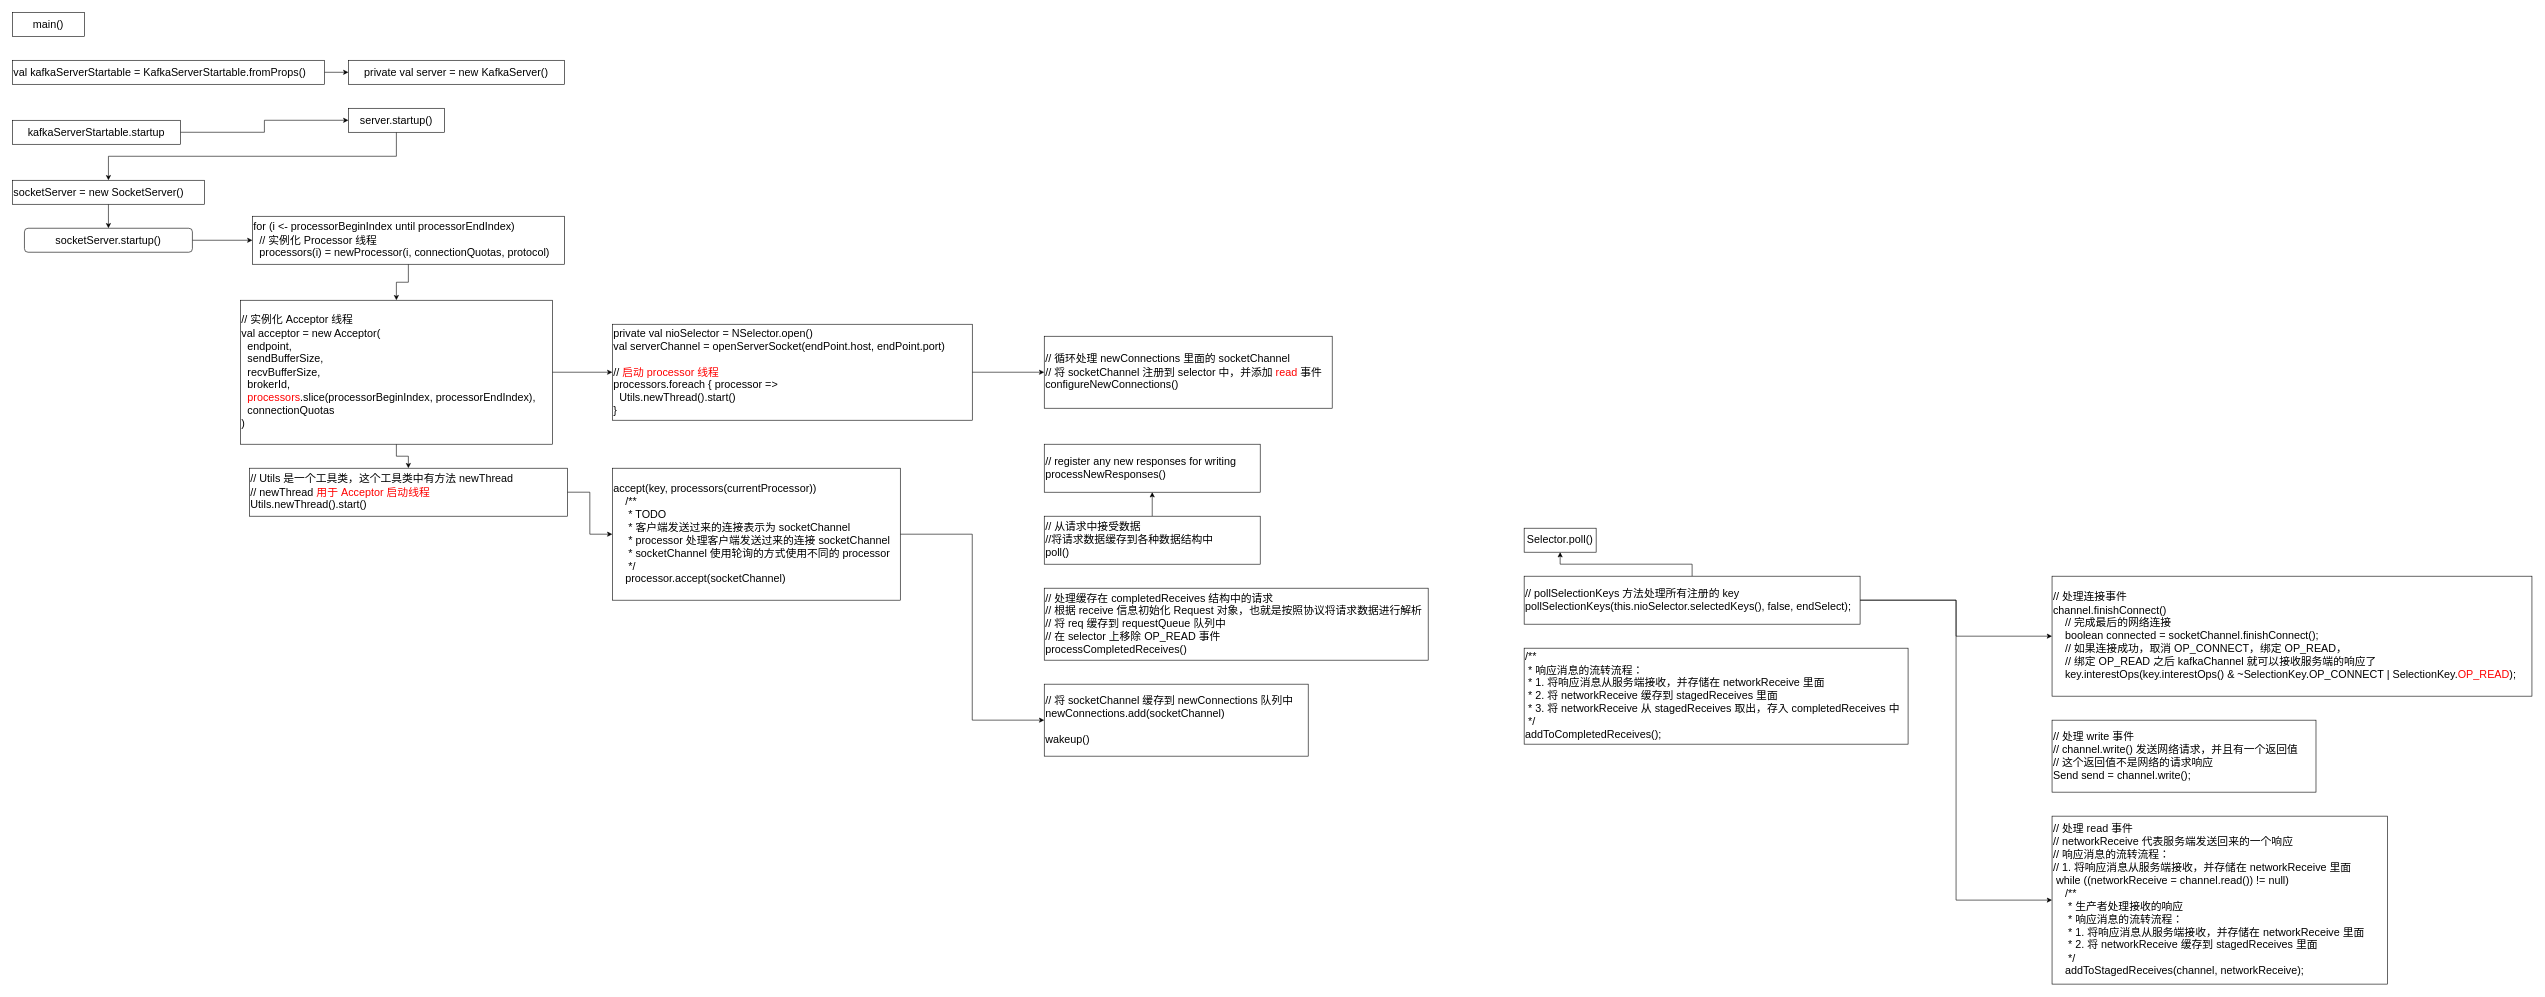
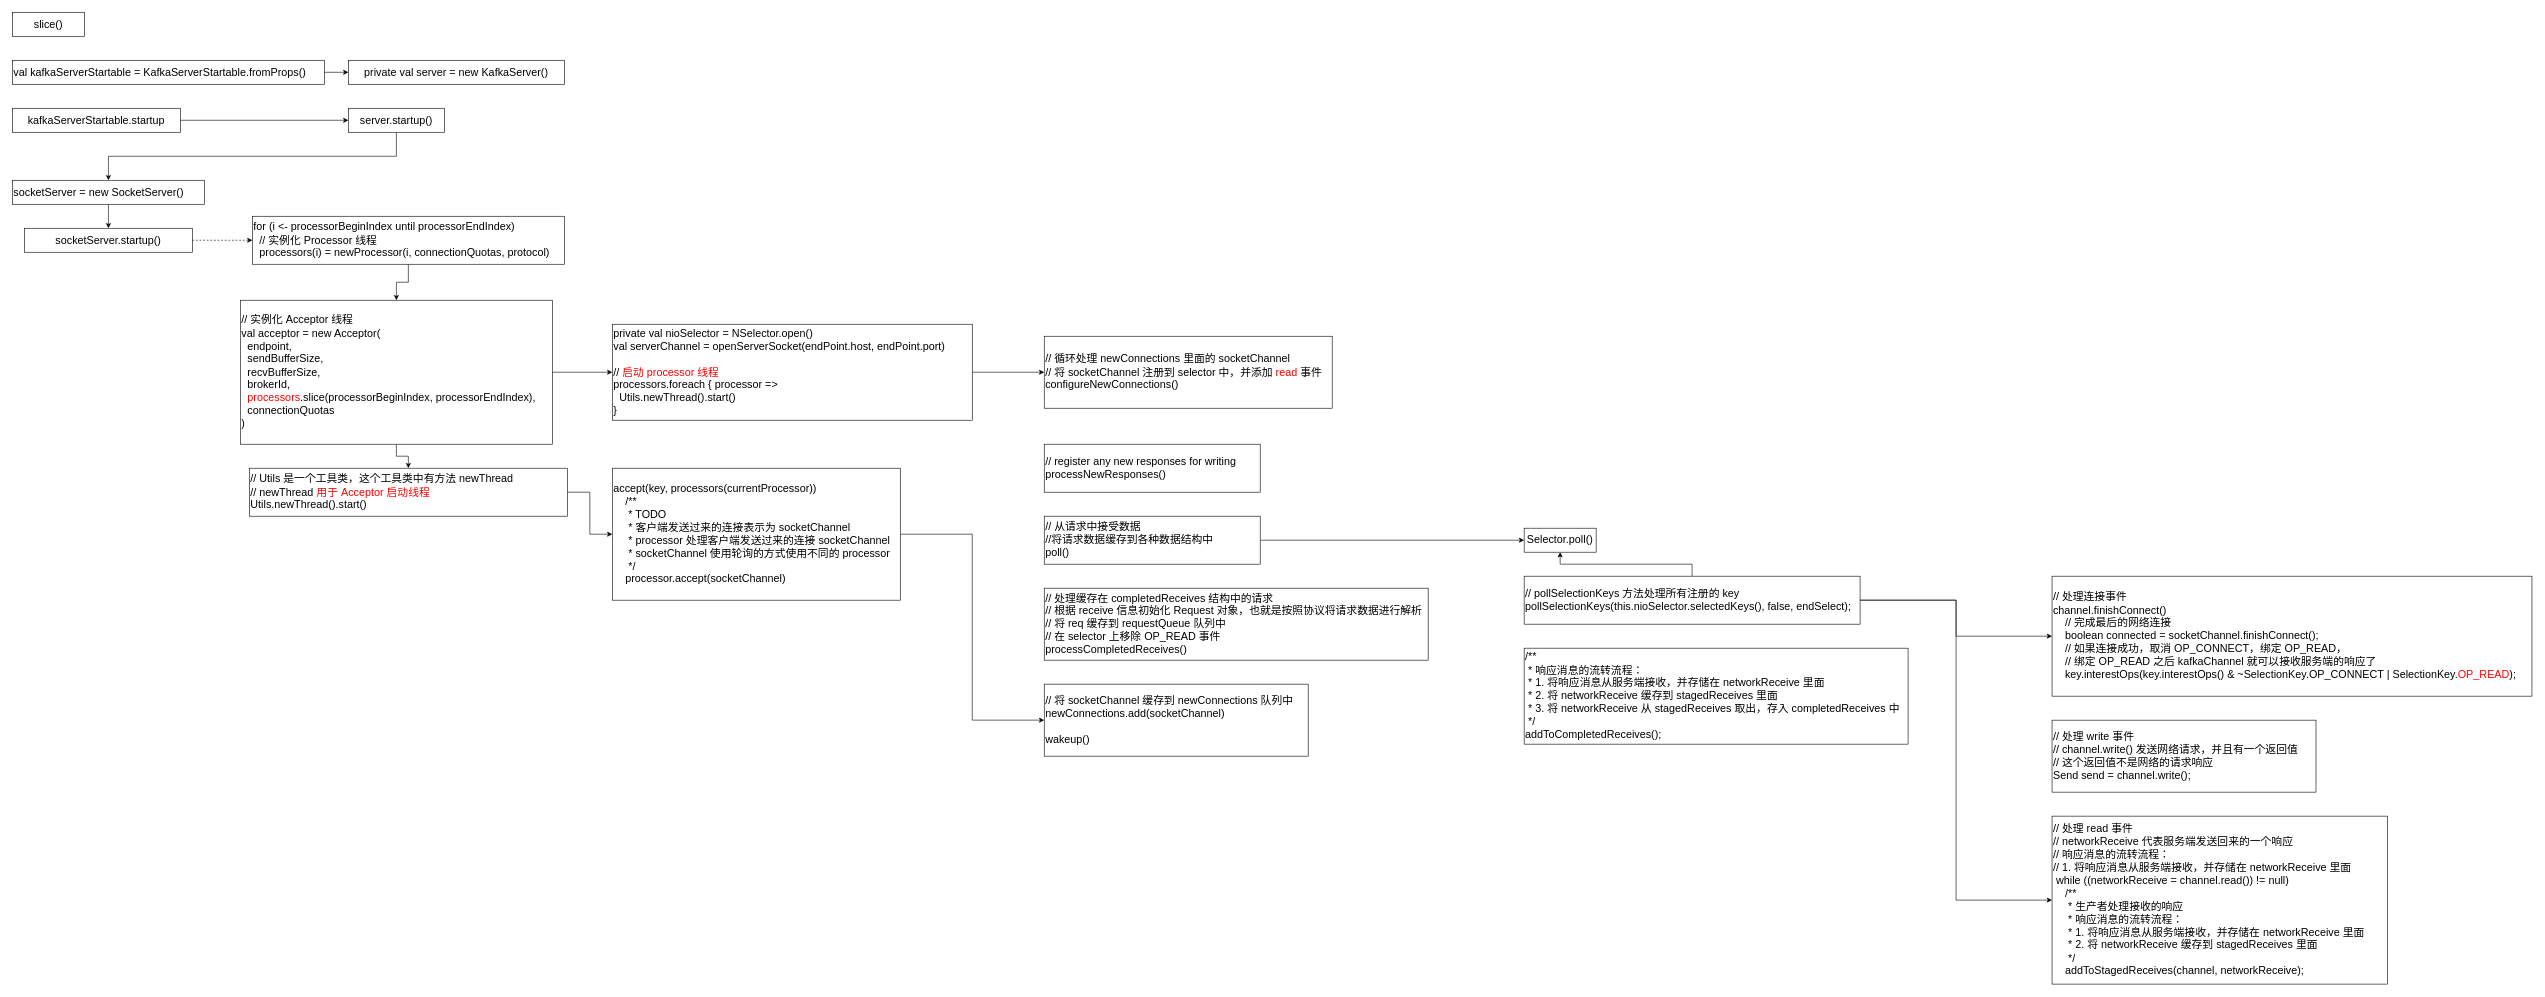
- <mxCell id="2" value="&lt;font style=&quot;font-size: 18px&quot;&gt;main()&lt;/font&gt;" style="rounded=0;whiteSpace=wrap;html=1;" parent="1" vertex="1"><mxGeometry x="20" y="20" width="120" height="40" as="geometry" /></mxCell>
+ <mxCell id="2" value="&lt;font style=&quot;font-size: 18px&quot;&gt;slice()&lt;/font&gt;" style="rounded=0;whiteSpace=wrap;html=1;" parent="1" vertex="1"><mxGeometry x="20" y="20" width="120" height="40" as="geometry" /></mxCell>
- <mxCell id="6" value="&lt;div style=&quot;font-size: 18px&quot;&gt;&lt;span&gt;kafkaServerStartable.startup&lt;/span&gt;&lt;/div&gt;" style="rounded=0;whiteSpace=wrap;html=1;align=center;" parent="1" vertex="1"><mxGeometry x="20" y="200" width="280" height="40" as="geometry" /></mxCell>
+ <mxCell id="6" value="&lt;div style=&quot;font-size: 18px&quot;&gt;&lt;span&gt;kafkaServerStartable.startup&lt;/span&gt;&lt;/div&gt;" style="rounded=0;whiteSpace=wrap;html=1;align=center;" parent="1" vertex="1"><mxGeometry x="20" y="180" width="280" height="40" as="geometry" /></mxCell>
- <mxCell id="13" value="&lt;span style=&quot;font-size: 18px ; white-space: normal&quot;&gt;socketServer.startup()&lt;/span&gt;" style="whiteSpace=wrap;html=1;rounded=1;" parent="1" vertex="1"><mxGeometry x="40" y="380" width="280" height="40" as="geometry" /></mxCell>
+ <mxCell id="13" value="&lt;span style=&quot;font-size: 18px ; white-space: normal&quot;&gt;socketServer.startup()&lt;/span&gt;" style="rounded=0;whiteSpace=wrap;html=1;" parent="1" vertex="1"><mxGeometry x="40" y="380" width="280" height="40" as="geometry" /></mxCell>
- <mxCell id="12" style="edgeStyle=orthogonalEdgeStyle;rounded=0;orthogonalLoop=1;jettySize=auto;html=1;" parent="1" source="13" target="15" edge="1"><mxGeometry relative="1" as="geometry" /></mxCell>
+ <mxCell id="12" style="edgeStyle=orthogonalEdgeStyle;rounded=0;orthogonalLoop=1;jettySize=auto;html=1;dashed=1;" parent="1" source="13" target="15" edge="1"><mxGeometry relative="1" as="geometry" /></mxCell>
- <mxCell id="28" style="edgeStyle=orthogonalEdgeStyle;rounded=0;orthogonalLoop=1;jettySize=auto;html=1;" edge="1" parent="1" source="29" target="27"><mxGeometry relative="1" as="geometry" /></mxCell>
+ <mxCell id="28" style="edgeStyle=orthogonalEdgeStyle;rounded=0;orthogonalLoop=1;jettySize=auto;html=1;entryX=0;entryY=0.5;entryDx=0;entryDy=0;" edge="1" parent="1" source="29" target="31"><mxGeometry relative="1" as="geometry" /></mxCell>
